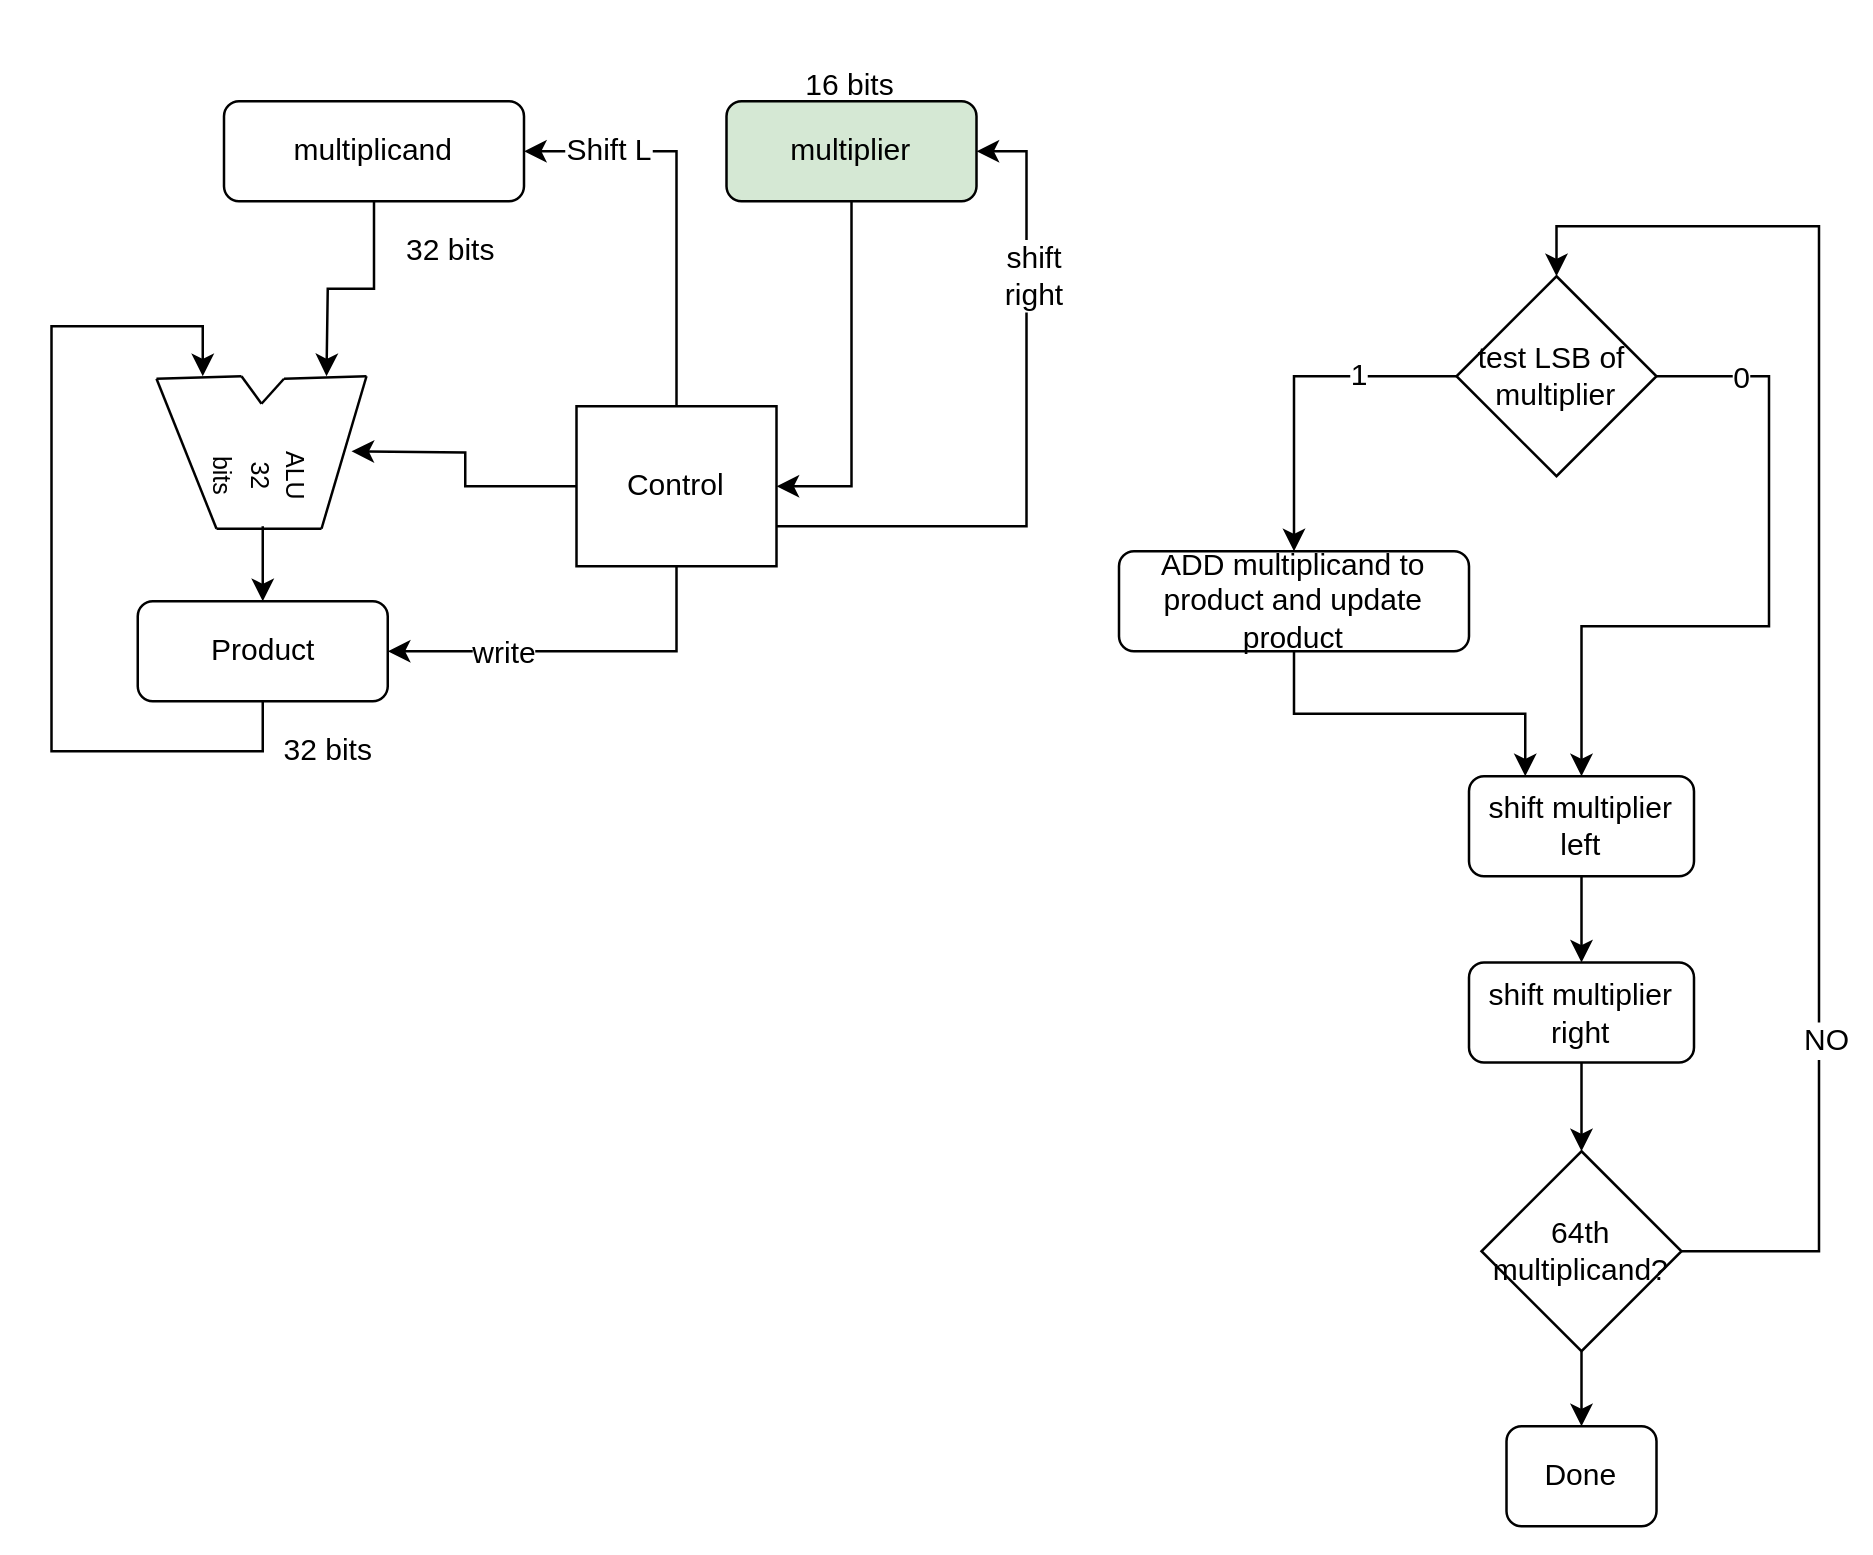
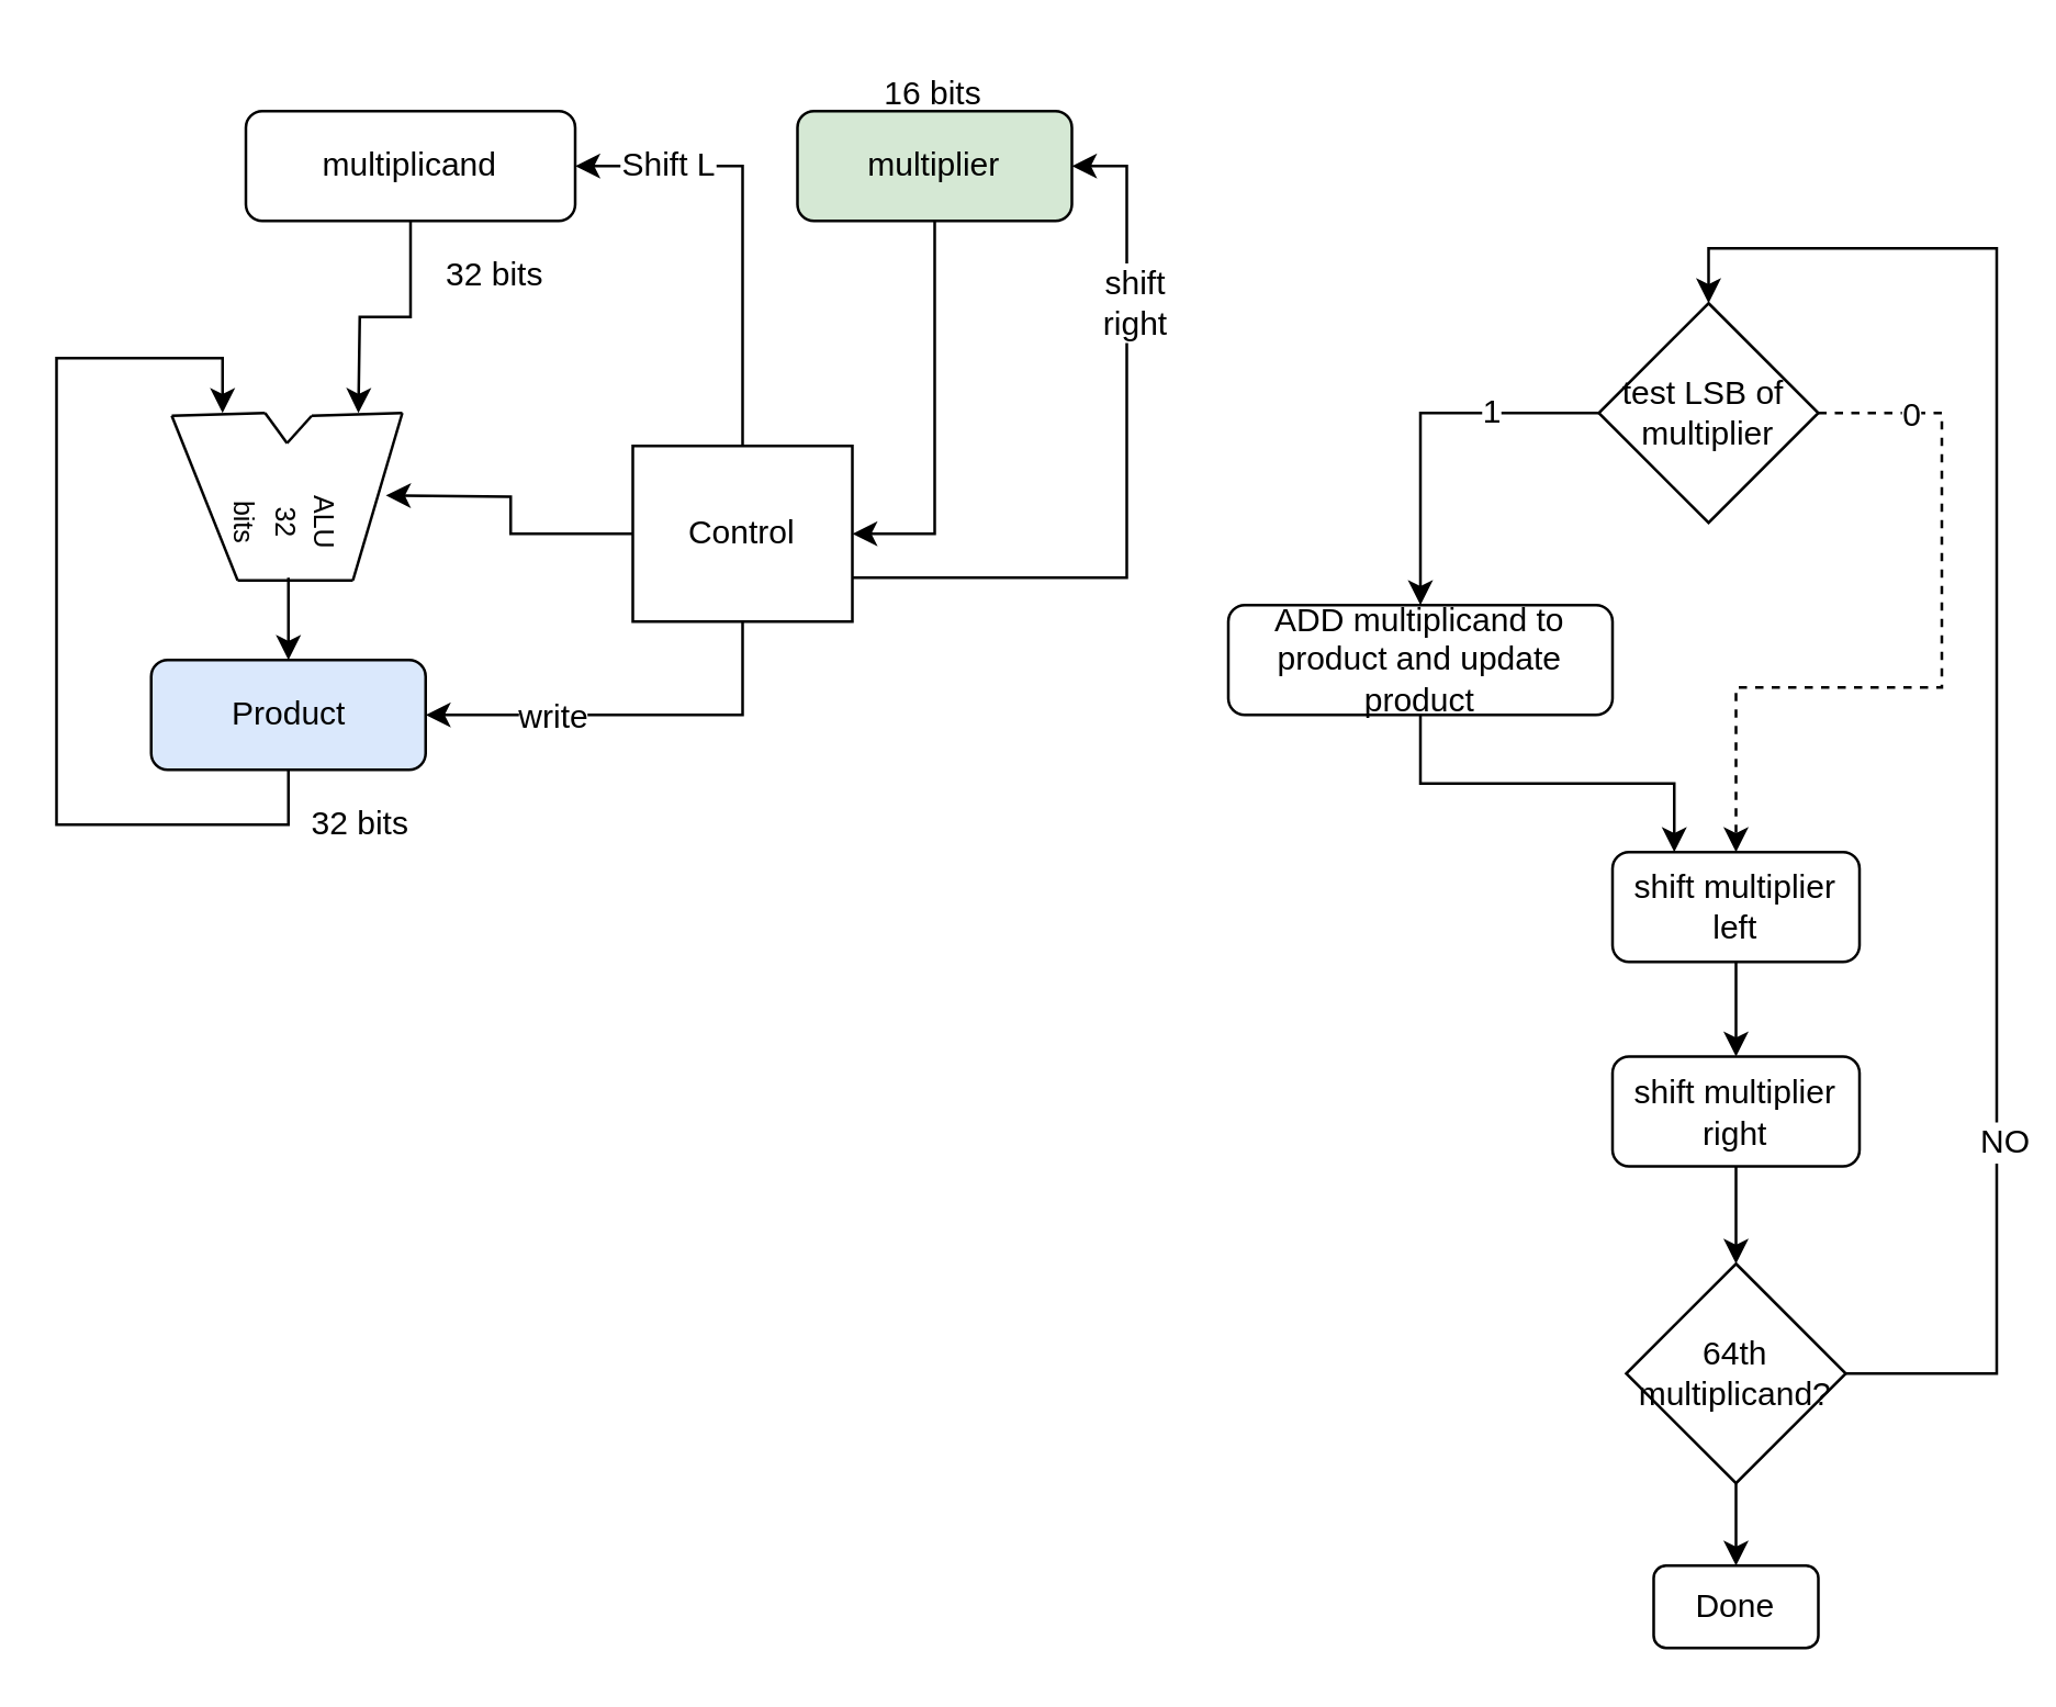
- <mxCell id="32" style="edgeStyle=orthogonalEdgeStyle;rounded=0;orthogonalLoop=1;jettySize=auto;html=1;entryX=0.5;entryY=0;entryDx=0;entryDy=0;startArrow=none;startFill=0;endArrow=classic;endFill=1;exitX=1;exitY=0.5;exitDx=0;exitDy=0;" edge="1" parent="1" source="34" target="38"><mxGeometry relative="1" as="geometry"><Array as="points"><mxPoint x="707" y="150" /><mxPoint x="707" y="250" /><mxPoint x="632" y="250" /></Array></mxGeometry></mxCell>
+ <mxCell id="32" style="edgeStyle=orthogonalEdgeStyle;rounded=0;orthogonalLoop=1;jettySize=auto;html=1;entryX=0.5;entryY=0;entryDx=0;entryDy=0;startArrow=none;startFill=0;endArrow=classic;endFill=1;exitX=1;exitY=0.5;exitDx=0;exitDy=0;dashed=1;" edge="1" parent="1" source="34" target="38"><mxGeometry relative="1" as="geometry"><Array as="points"><mxPoint x="707" y="150" /><mxPoint x="707" y="250" /><mxPoint x="632" y="250" /></Array></mxGeometry></mxCell>
- <mxCell id="17" value="Product" style="rounded=1;whiteSpace=wrap;html=1;" vertex="1" parent="1"><mxGeometry x="54.5" y="240" width="100" height="40" as="geometry" /></mxCell>
+ <mxCell id="17" value="Product" style="rounded=1;whiteSpace=wrap;html=1;fillColor=#dae8fc;" vertex="1" parent="1"><mxGeometry x="54.5" y="240" width="100" height="40" as="geometry" /></mxCell>
- <mxCell id="45" value="Done" style="rounded=1;whiteSpace=wrap;html=1;" vertex="1" parent="1"><mxGeometry x="602" y="570" width="60" height="40" as="geometry" /></mxCell>
+ <mxCell id="45" value="Done" style="rounded=1;whiteSpace=wrap;html=1;" vertex="1" parent="1"><mxGeometry x="602" y="570" width="60" height="30" as="geometry" /></mxCell>
